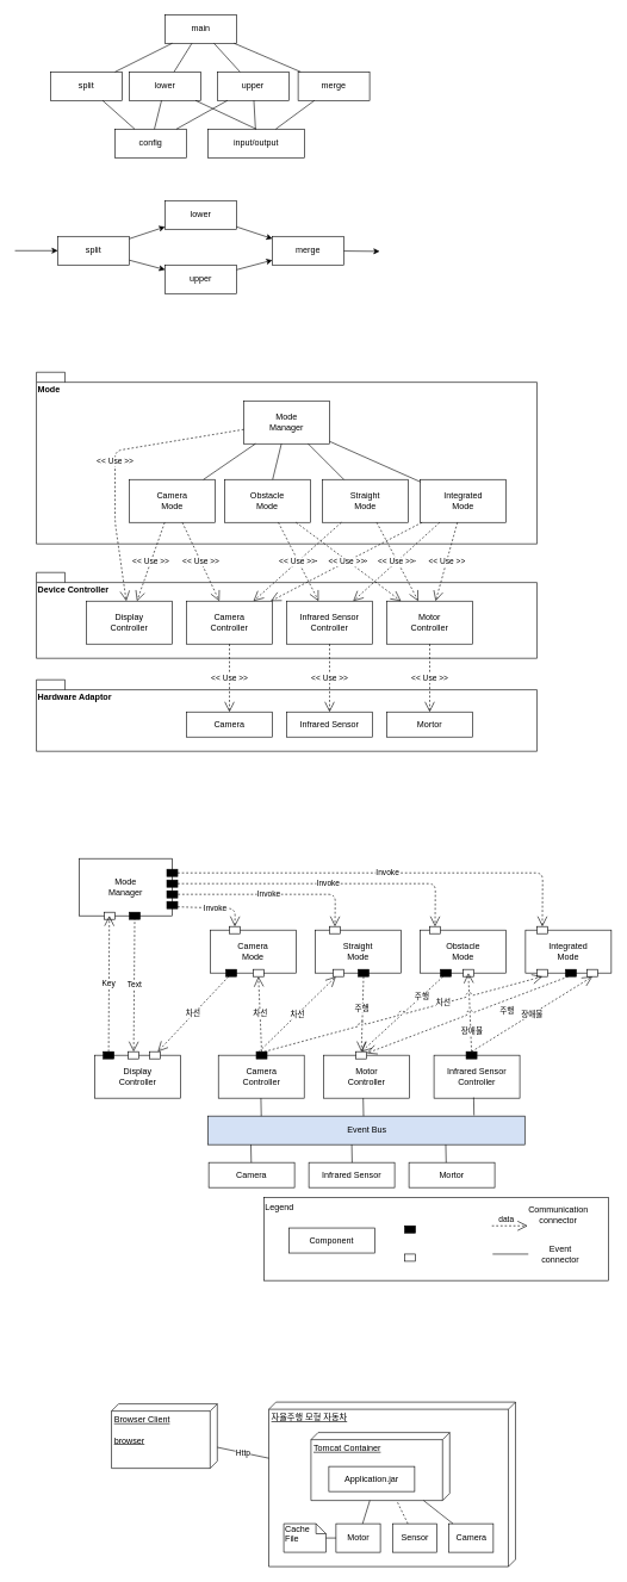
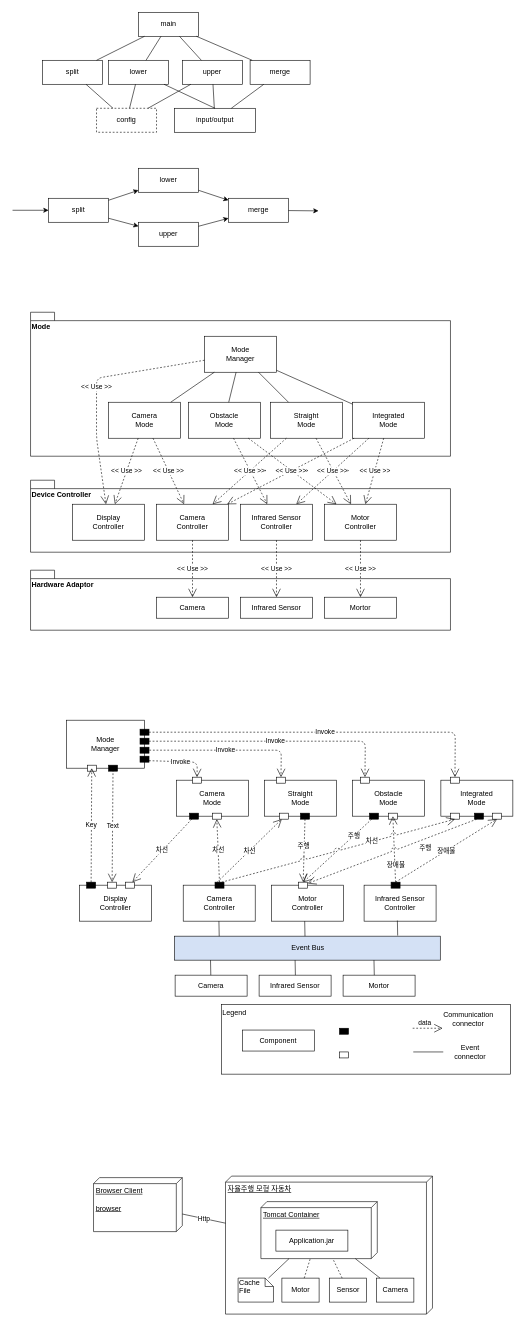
- <mxCell id="8" value="config" style="rounded=0;whiteSpace=wrap;html=1;" vertex="1" parent="1"><mxGeometry x="160" y="180" width="100" height="40" as="geometry" /></mxCell>
+ <mxCell id="8" value="config" style="rounded=0;whiteSpace=wrap;html=1;dashed=1;" vertex="1" parent="1"><mxGeometry x="160" y="180" width="100" height="40" as="geometry" /></mxCell>
- <mxCell id="138" value="" style="endArrow=none;html=1;" edge="1" parent="1" source="134" target="132"><mxGeometry width="50" height="50" relative="1" as="geometry"><mxPoint x="459.705" y="2140" as="sourcePoint" /><mxPoint x="496.013" y="2110" as="targetPoint" /></mxGeometry></mxCell>
+ <mxCell id="138" value="" style="endArrow=none;html=1;dashed=1;" edge="1" parent="1" source="134" target="132"><mxGeometry width="50" height="50" relative="1" as="geometry"><mxPoint x="459.705" y="2140" as="sourcePoint" /><mxPoint x="496.013" y="2110" as="targetPoint" /></mxGeometry></mxCell>
- <mxCell id="137" value="" style="endArrow=none;html=1;" edge="1" parent="1" source="133" target="134"><mxGeometry width="50" height="50" relative="1" as="geometry"><mxPoint x="50" y="2280" as="sourcePoint" /><mxPoint x="100" y="2230" as="targetPoint" /></mxGeometry></mxCell>
+ <mxCell id="137" value="" style="endArrow=none;html=1;" edge="1" parent="1" source="133" target="132"><mxGeometry width="50" height="50" relative="1" as="geometry"><mxPoint x="50" y="2280" as="sourcePoint" /><mxPoint x="100" y="2230" as="targetPoint" /></mxGeometry></mxCell>
